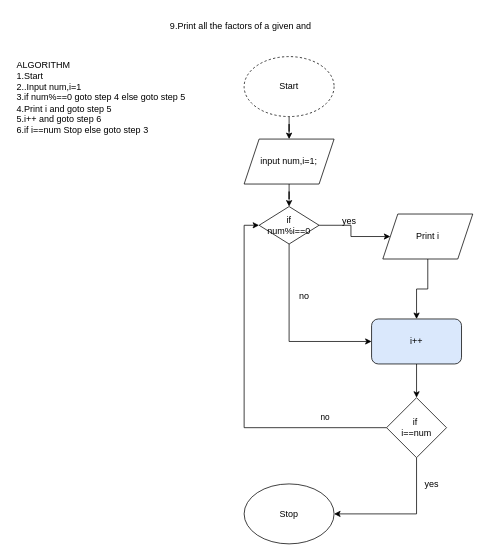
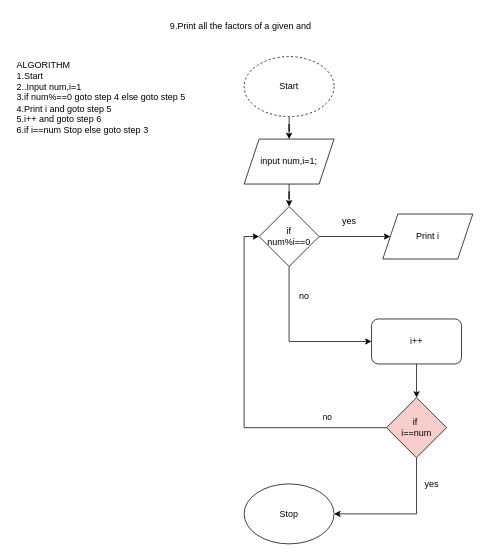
- <mxCell id="9" value="if&lt;br&gt;num%i==0" style="rhombus;whiteSpace=wrap;html=1;" parent="1" vertex="1"><mxGeometry x="345" y="275" width="80" height="50" as="geometry" /></mxCell>
+ <mxCell id="9" value="if&lt;br&gt;num%i==0" style="rhombus;whiteSpace=wrap;html=1;" parent="1" vertex="1"><mxGeometry x="345" y="275" width="80" height="80" as="geometry" /></mxCell>
- <mxCell id="10" value="" style="edgeStyle=orthogonalEdgeStyle;rounded=0;orthogonalLoop=1;jettySize=auto;html=1;" parent="1" source="11" target="18" edge="1"><mxGeometry relative="1" as="geometry" /></mxCell>
- <mxCell id="18" value="i++" style="rounded=1;whiteSpace=wrap;html=1;fillColor=#dae8fc;" parent="1" vertex="1"><mxGeometry x="495" y="425" width="120" height="60" as="geometry" /></mxCell>
+ <mxCell id="18" value="i++" style="rounded=1;whiteSpace=wrap;html=1;" parent="1" vertex="1"><mxGeometry x="495" y="425" width="120" height="60" as="geometry" /></mxCell>
- <mxCell id="16" value="if&amp;nbsp;&lt;br&gt;i==num" style="rhombus;whiteSpace=wrap;html=1;" parent="1" vertex="1"><mxGeometry x="515" y="530" width="80" height="80" as="geometry" /></mxCell>
+ <mxCell id="16" value="if&amp;nbsp;&lt;br&gt;i==num" style="rhombus;whiteSpace=wrap;html=1;fillColor=#f8cecc;" parent="1" vertex="1"><mxGeometry x="515" y="530" width="80" height="80" as="geometry" /></mxCell>
